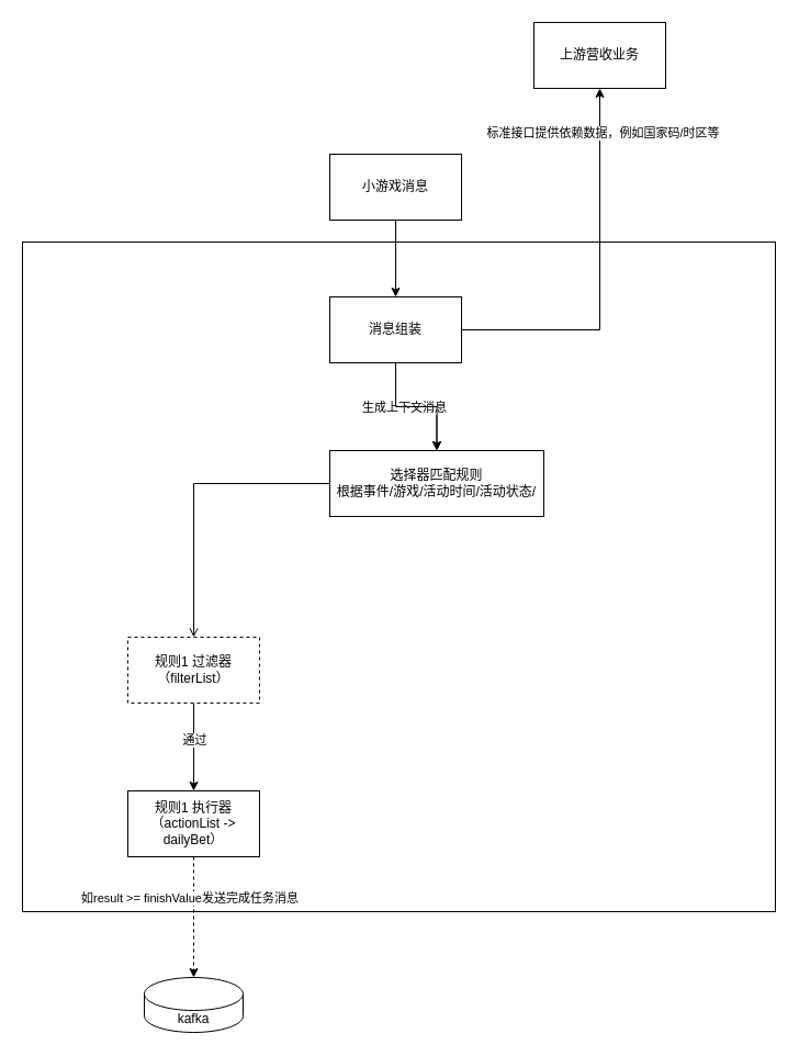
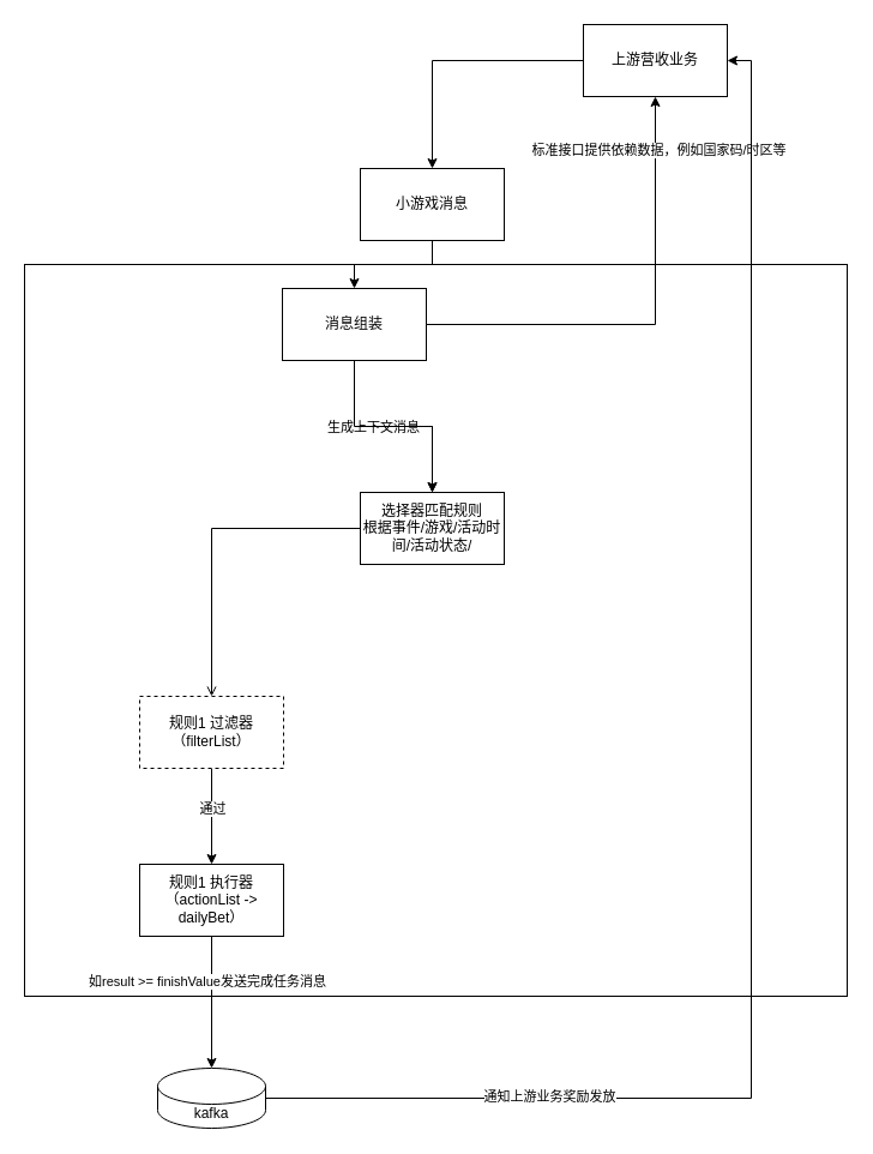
+ <mxCell id="11" style="edgeStyle=orthogonalEdgeStyle;rounded=0;orthogonalLoop=1;jettySize=auto;html=1;entryX=0.5;entryY=0;entryDx=0;entryDy=0;" edge="1" parent="1" source="12" target="4"><mxGeometry relative="1" as="geometry" /></mxCell>
- <mxCell id="10" value="消息组装" style="rounded=0;whiteSpace=wrap;html=1;" vertex="1" parent="1"><mxGeometry x="300" y="270" width="120" height="60" as="geometry" /></mxCell>
+ <mxCell id="10" value="消息组装" style="rounded=0;whiteSpace=wrap;html=1;" vertex="1" parent="1"><mxGeometry x="235" y="240" width="120" height="60" as="geometry" /></mxCell>
- <mxCell id="14" value="选择器匹配规则&lt;br&gt;根据事件/游戏/活动时间/活动状态/" style="rounded=0;whiteSpace=wrap;html=1;" vertex="1" parent="1"><mxGeometry x="300" y="410" width="195" height="60" as="geometry" /></mxCell>
+ <mxCell id="14" value="选择器匹配规则&lt;br&gt;根据事件/游戏/活动时间/活动状态/" style="rounded=0;whiteSpace=wrap;html=1;" vertex="1" parent="1"><mxGeometry x="300" y="410" width="120" height="60" as="geometry" /></mxCell>
+ <mxCell id="21" style="edgeStyle=orthogonalEdgeStyle;rounded=0;orthogonalLoop=1;jettySize=auto;html=1;entryX=1;entryY=0.5;entryDx=0;entryDy=0;" edge="1" parent="1" source="23" target="12"><mxGeometry relative="1" as="geometry" /></mxCell>
+ <mxCell id="22" value="通知上游业务奖励发放" style="edgeLabel;html=1;align=center;verticalAlign=middle;resizable=0;points=[];" vertex="1" connectable="0" parent="21"><mxGeometry x="-0.634" y="2" relative="1" as="geometry"><mxPoint as="offset" /></mxGeometry></mxCell>
- <mxCell id="18" style="edgeStyle=orthogonalEdgeStyle;rounded=0;orthogonalLoop=1;jettySize=auto;html=1;dashed=1;" edge="1" parent="1" source="20" target="23"><mxGeometry relative="1" as="geometry" /></mxCell>
+ <mxCell id="18" style="edgeStyle=orthogonalEdgeStyle;rounded=0;orthogonalLoop=1;jettySize=auto;html=1;" edge="1" parent="1" source="20" target="23"><mxGeometry relative="1" as="geometry" /></mxCell>
